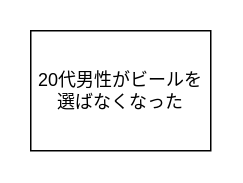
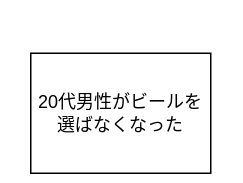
- <mxCell id="2" value="20代男性がビールを選ばなくなった" style="rounded=0;whiteSpace=wrap;html=1;" vertex="1" parent="1"><mxGeometry x="20" y="20" width="120" height="80" as="geometry" /></mxCell>
+ <mxCell id="2" value="20代男性がビールを選ばなくなった" style="rounded=0;whiteSpace=wrap;html=1;" vertex="1" parent="1"><mxGeometry x="20" y="35" width="120" height="80" as="geometry" /></mxCell>
